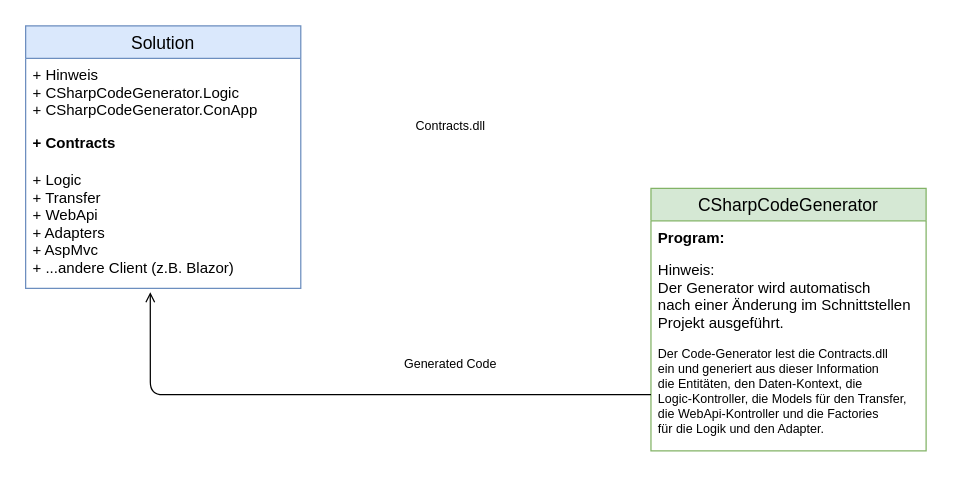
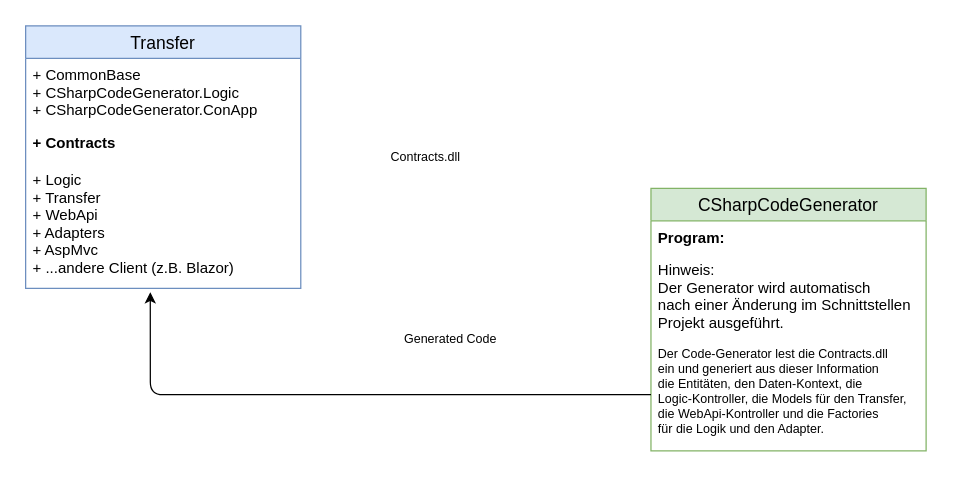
- <mxCell id="9" value="Solution" style="swimlane;fontStyle=0;childLayout=stackLayout;horizontal=1;startSize=26;fillColor=#dae8fc;horizontalStack=0;resizeParent=1;resizeParentMax=0;resizeLast=0;collapsible=1;marginBottom=0;swimlaneFillColor=#ffffff;align=center;fontSize=14;strokeColor=#6c8ebf;" vertex="1" parent="1"><mxGeometry x="20" y="20" width="220" height="210" as="geometry" /></mxCell>
+ <mxCell id="9" value="Transfer" style="swimlane;fontStyle=0;childLayout=stackLayout;horizontal=1;startSize=26;fillColor=#dae8fc;horizontalStack=0;resizeParent=1;resizeParentMax=0;resizeLast=0;collapsible=1;marginBottom=0;swimlaneFillColor=#ffffff;align=center;fontSize=14;strokeColor=#6c8ebf;" vertex="1" parent="1"><mxGeometry x="20" y="20" width="220" height="210" as="geometry" /></mxCell>
- <mxCell id="10" value="+ Hinweis&#10;+ CSharpCodeGenerator.Logic&#10;+ CSharpCodeGenerator.ConApp" style="text;strokeColor=none;fillColor=none;spacingLeft=4;spacingRight=4;overflow=hidden;rotatable=0;points=[[0,0.5],[1,0.5]];portConstraint=eastwest;fontSize=12;fontStyle=0" vertex="1" parent="9"><mxGeometry y="26" width="220" height="54" as="geometry" /></mxCell>
+ <mxCell id="10" value="+ CommonBase&#10;+ CSharpCodeGenerator.Logic&#10;+ CSharpCodeGenerator.ConApp" style="text;strokeColor=none;fillColor=none;spacingLeft=4;spacingRight=4;overflow=hidden;rotatable=0;points=[[0,0.5],[1,0.5]];portConstraint=eastwest;fontSize=12;fontStyle=0" vertex="1" parent="9"><mxGeometry y="26" width="220" height="54" as="geometry" /></mxCell>
- <mxCell id="6" value="Contracts.dll" style="text;html=1;strokeColor=none;fillColor=none;align=center;verticalAlign=middle;whiteSpace=wrap;rounded=0;fontSize=10;" parent="1" vertex="1"><mxGeometry x="340" y="90" width="40" height="20" as="geometry" /></mxCell>
+ <mxCell id="6" value="Contracts.dll" style="text;html=1;strokeColor=none;fillColor=none;align=center;verticalAlign=middle;whiteSpace=wrap;rounded=0;fontSize=10;" parent="1" vertex="1"><mxGeometry x="320" y="115" width="40" height="20" as="geometry" /></mxCell>
- <mxCell id="8" value="" style="edgeStyle=segmentEdgeStyle;endArrow=open;html=1;entryX=0.453;entryY=1.03;entryDx=0;entryDy=0;entryPerimeter=0;" parent="1" source="5" target="12" edge="1"><mxGeometry width="50" height="50" relative="1" as="geometry"><mxPoint x="530" y="250" as="sourcePoint" /><mxPoint x="140" y="210" as="targetPoint" /></mxGeometry></mxCell>
+ <mxCell id="8" value="" style="edgeStyle=segmentEdgeStyle;endArrow=classic;html=1;entryX=0.453;entryY=1.03;entryDx=0;entryDy=0;entryPerimeter=0;" parent="1" source="5" target="12" edge="1"><mxGeometry width="50" height="50" relative="1" as="geometry"><mxPoint x="530" y="250" as="sourcePoint" /><mxPoint x="140" y="210" as="targetPoint" /></mxGeometry></mxCell>
- <mxCell id="7" value="Generated Code&lt;br&gt;" style="text;html=1;strokeColor=none;fillColor=none;align=center;verticalAlign=middle;whiteSpace=wrap;rounded=0;fontSize=10;" parent="1" vertex="1"><mxGeometry x="310" y="280" width="100" height="20" as="geometry" /></mxCell>
+ <mxCell id="7" value="Generated Code&lt;br&gt;" style="text;html=1;strokeColor=none;fillColor=none;align=center;verticalAlign=middle;whiteSpace=wrap;rounded=0;fontSize=10;" parent="1" vertex="1"><mxGeometry x="310" y="260" width="100" height="20" as="geometry" /></mxCell>
